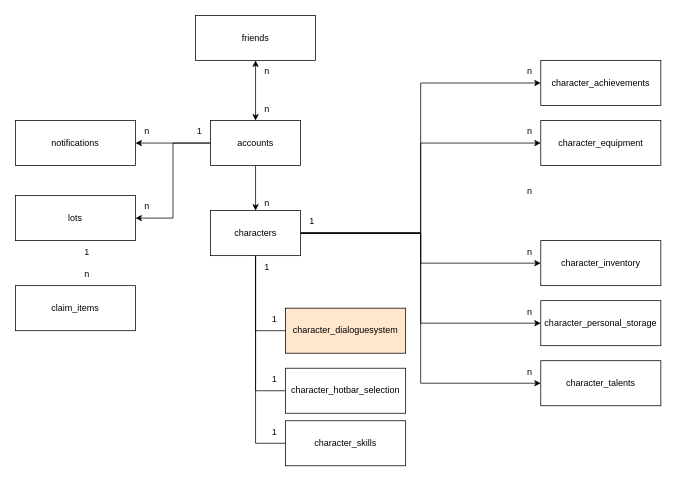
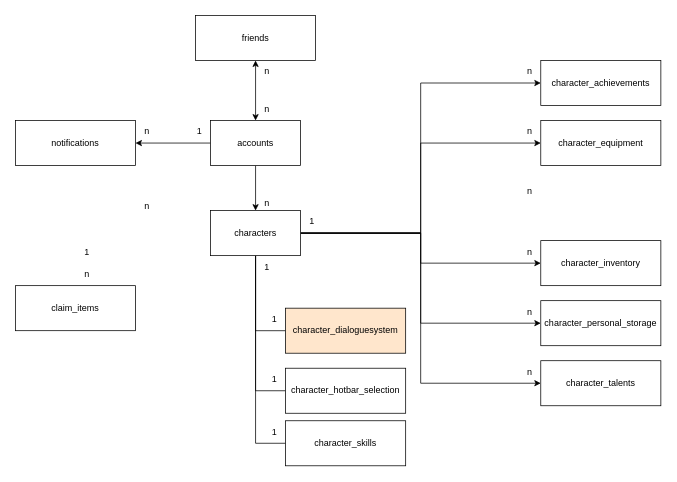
- <mxCell id="26" value="lots" style="rounded=0;whiteSpace=wrap;html=1;" vertex="1" parent="1"><mxGeometry x="20" y="260" width="160" height="60" as="geometry" /></mxCell>
- <mxCell id="4" style="edgeStyle=orthogonalEdgeStyle;rounded=0;orthogonalLoop=1;jettySize=auto;html=1;entryX=1;entryY=0.5;entryDx=0;entryDy=0;" edge="1" parent="1" source="6" target="26"><mxGeometry relative="1" as="geometry" /></mxCell>
